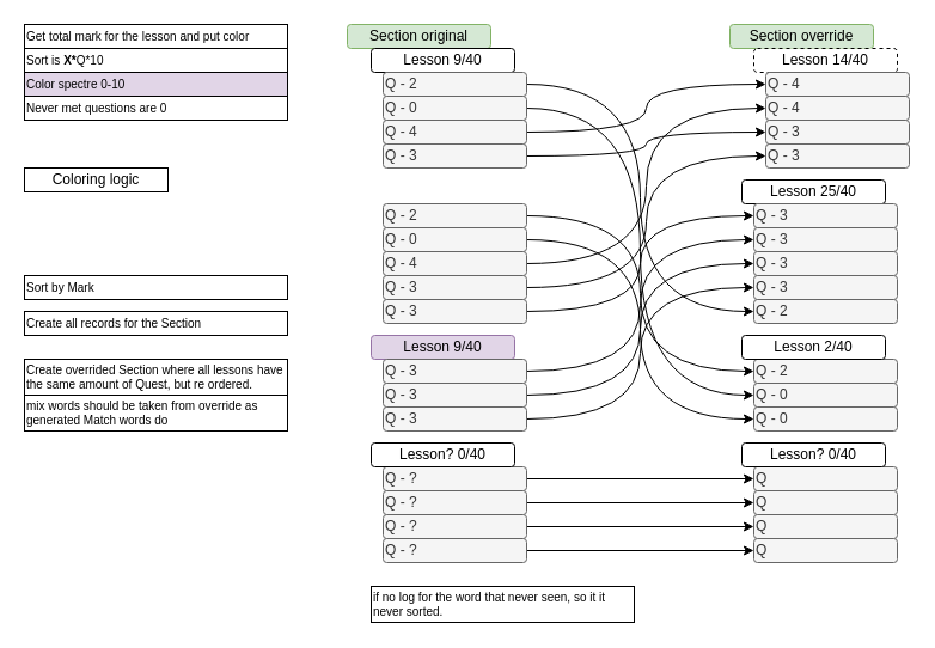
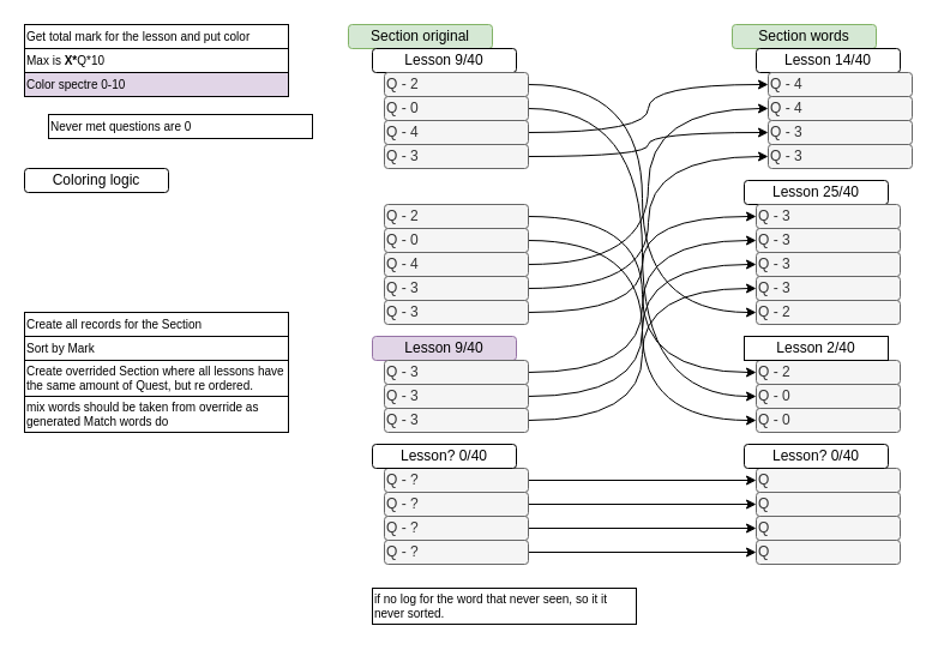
- <mxCell id="37" value="&lt;div&gt;Section override&lt;/div&gt;" style="rounded=1;whiteSpace=wrap;html=1;glass=0;strokeWidth=1;shadow=0;fillColor=#d5e8d4;strokeColor=#82b366;" vertex="1" parent="1"><mxGeometry x="610" y="20" width="120" height="20" as="geometry" /></mxCell>
+ <mxCell id="37" value="&lt;div&gt;Section words&lt;/div&gt;" style="rounded=1;whiteSpace=wrap;html=1;glass=0;strokeWidth=1;shadow=0;fillColor=#d5e8d4;strokeColor=#82b366;" vertex="1" parent="1"><mxGeometry x="610" y="20" width="120" height="20" as="geometry" /></mxCell>
- <mxCell id="17" value="Sort is &lt;b&gt;X*&lt;/b&gt;Q*10" style="rounded=0;whiteSpace=wrap;html=1;align=left;fontSize=10;" vertex="1" parent="1"><mxGeometry x="20" y="40" width="220" height="20" as="geometry" /></mxCell>
+ <mxCell id="17" value="Max is &lt;b&gt;X*&lt;/b&gt;Q*10" style="rounded=0;whiteSpace=wrap;html=1;align=left;fontSize=10;" vertex="1" parent="1"><mxGeometry x="20" y="40" width="220" height="20" as="geometry" /></mxCell>
- <mxCell id="38" value="&lt;div&gt;Lesson 14/40&lt;/div&gt;" style="rounded=1;whiteSpace=wrap;html=1;glass=0;strokeWidth=1;shadow=0;dashed=1;" vertex="1" parent="1"><mxGeometry x="630" y="40" width="120" height="20" as="geometry" /></mxCell>
+ <mxCell id="38" value="&lt;div&gt;Lesson 14/40&lt;/div&gt;" style="rounded=1;whiteSpace=wrap;html=1;glass=0;strokeWidth=1;shadow=0;" vertex="1" parent="1"><mxGeometry x="630" y="40" width="120" height="20" as="geometry" /></mxCell>
- <mxCell id="19" value="Never met questions are 0" style="rounded=0;whiteSpace=wrap;html=1;align=left;fontSize=10;" vertex="1" parent="1"><mxGeometry x="20" y="80" width="220" height="20" as="geometry" /></mxCell>
+ <mxCell id="19" value="Never met questions are 0" style="rounded=0;whiteSpace=wrap;html=1;align=left;fontSize=10;" vertex="1" parent="1"><mxGeometry x="40" y="95" width="220" height="20" as="geometry" /></mxCell>
- <mxCell id="64" value="Coloring logic" style="whiteSpace=wrap;html=1;glass=0;strokeWidth=1;shadow=0;rounded=0;" vertex="1" parent="1"><mxGeometry x="20" y="140" width="120" height="20" as="geometry" /></mxCell>
+ <mxCell id="64" value="Coloring logic" style="rounded=1;whiteSpace=wrap;html=1;glass=0;strokeWidth=1;shadow=0;" vertex="1" parent="1"><mxGeometry x="20" y="140" width="120" height="20" as="geometry" /></mxCell>
- <mxCell id="65" value="Sort by Mark" style="rounded=0;whiteSpace=wrap;html=1;align=left;fontSize=10;" vertex="1" parent="1"><mxGeometry x="20" y="230" width="220" height="20" as="geometry" /></mxCell>
+ <mxCell id="65" value="Sort by Mark" style="rounded=0;whiteSpace=wrap;html=1;align=left;fontSize=10;" vertex="1" parent="1"><mxGeometry x="20" y="280" width="220" height="20" as="geometry" /></mxCell>
- <mxCell id="43" value="&lt;div&gt;Lesson 2/40&lt;/div&gt;" style="rounded=1;whiteSpace=wrap;html=1;glass=0;strokeWidth=1;shadow=0;" vertex="1" parent="1"><mxGeometry x="620" y="280" width="120" height="20" as="geometry" /></mxCell>
+ <mxCell id="43" value="&lt;div&gt;Lesson 2/40&lt;/div&gt;" style="whiteSpace=wrap;html=1;glass=0;strokeWidth=1;shadow=0;rounded=0;" vertex="1" parent="1"><mxGeometry x="620" y="280" width="120" height="20" as="geometry" /></mxCell>
